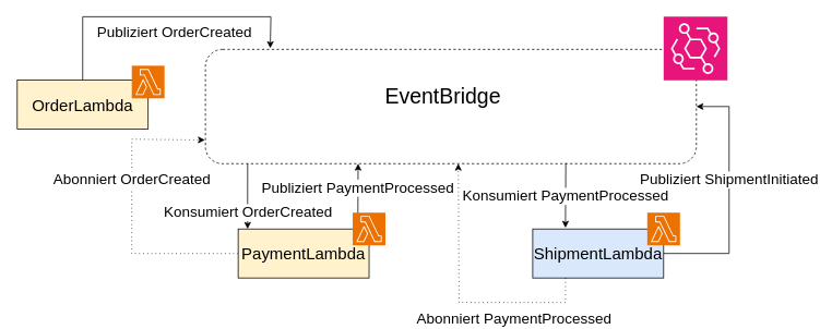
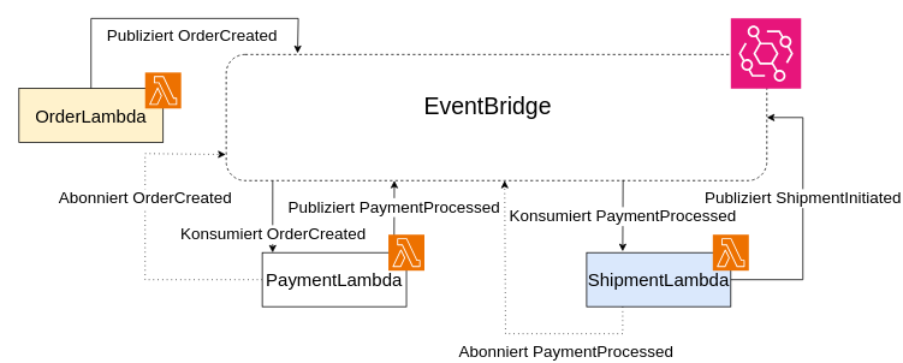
- <mxCell id="13" value="&lt;font style=&quot;font-size: 20px;&quot;&gt;PaymentLambda&lt;/font&gt;" style="rounded=0;whiteSpace=wrap;html=1;fillColor=#fff2cc;" parent="1" vertex="1"><mxGeometry x="290" y="280" width="160" height="60" as="geometry" /></mxCell>
+ <mxCell id="13" value="&lt;font style=&quot;font-size: 20px;&quot;&gt;PaymentLambda&lt;/font&gt;" style="rounded=0;whiteSpace=wrap;html=1;" parent="1" vertex="1"><mxGeometry x="290" y="280" width="160" height="60" as="geometry" /></mxCell>
